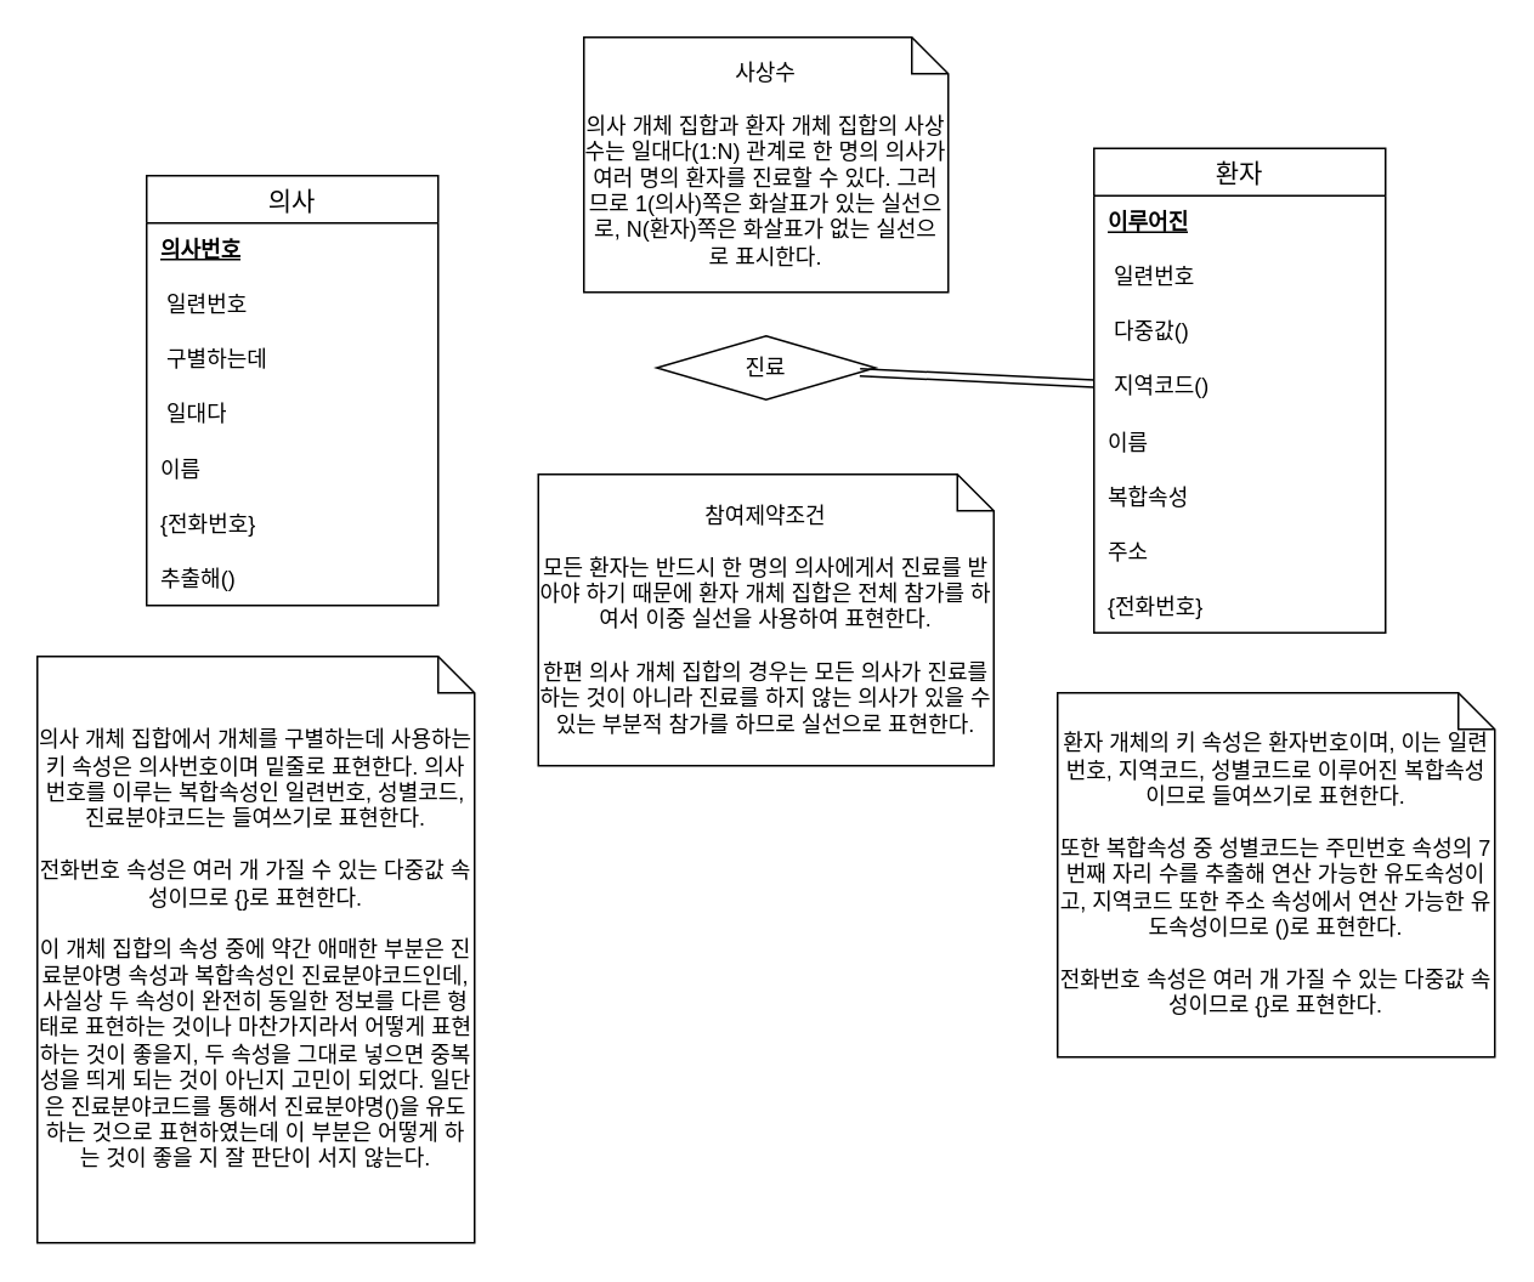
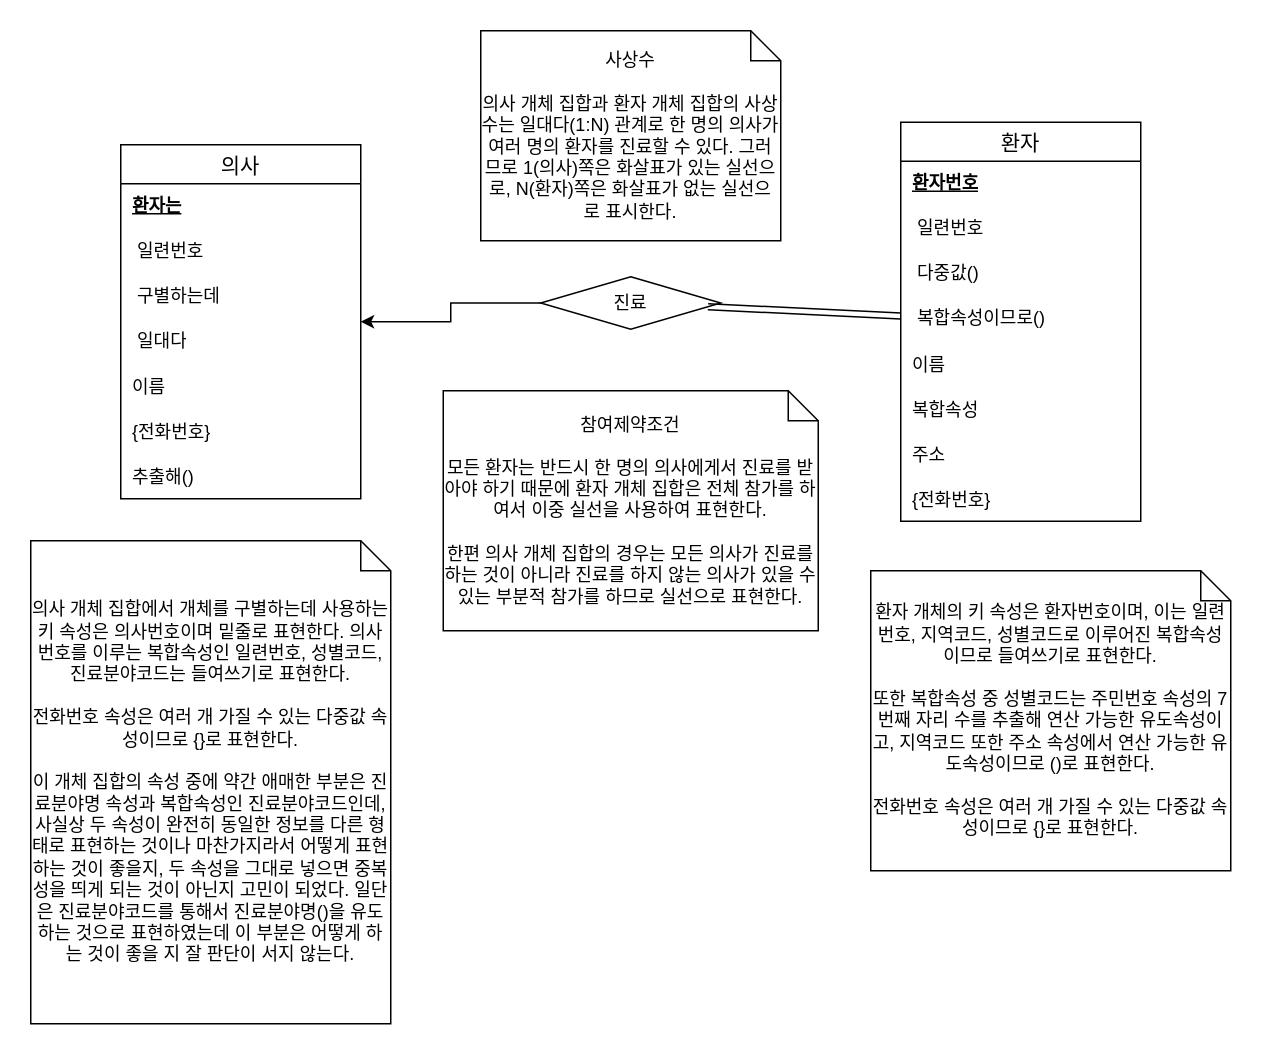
- <mxCell id="5" value="&lt;div&gt;이루어진&lt;/div&gt;" style="shape=partialRectangle;connectable=0;fillColor=none;top=0;left=0;bottom=0;right=0;align=left;spacingLeft=6;fontStyle=5;overflow=hidden;whiteSpace=wrap;html=1;" vertex="1" parent="4"><mxGeometry y="26" width="160" height="30" as="geometry"><mxRectangle width="150" height="30" as="alternateBounds" /></mxGeometry></mxCell>
+ <mxCell id="5" value="&lt;div&gt;환자번호&lt;/div&gt;" style="shape=partialRectangle;connectable=0;fillColor=none;top=0;left=0;bottom=0;right=0;align=left;spacingLeft=6;fontStyle=5;overflow=hidden;whiteSpace=wrap;html=1;" vertex="1" parent="4"><mxGeometry y="26" width="160" height="30" as="geometry"><mxRectangle width="150" height="30" as="alternateBounds" /></mxGeometry></mxCell>
- <mxCell id="15" value="의사번호" style="shape=partialRectangle;connectable=0;fillColor=none;top=0;left=0;bottom=0;right=0;align=left;spacingLeft=6;fontStyle=5;overflow=hidden;whiteSpace=wrap;html=1;" vertex="1" parent="14"><mxGeometry y="26" width="160" height="30" as="geometry"><mxRectangle width="150" height="30" as="alternateBounds" /></mxGeometry></mxCell>
+ <mxCell id="15" value="환자는" style="shape=partialRectangle;connectable=0;fillColor=none;top=0;left=0;bottom=0;right=0;align=left;spacingLeft=6;fontStyle=5;overflow=hidden;whiteSpace=wrap;html=1;" vertex="1" parent="14"><mxGeometry y="26" width="160" height="30" as="geometry"><mxRectangle width="150" height="30" as="alternateBounds" /></mxGeometry></mxCell>
+ <mxCell id="13" value="" style="edgeStyle=orthogonalEdgeStyle;rounded=0;orthogonalLoop=1;jettySize=auto;html=1;" edge="1" parent="1" source="2" target="14"><mxGeometry relative="1" as="geometry"><mxPoint x="530" y="329" as="sourcePoint" /><Array as="points" /></mxGeometry></mxCell>
- <mxCell id="8" value="&lt;span style=&quot;white-space: pre;&quot;&gt; &lt;/span&gt;지역코드()" style="shape=partialRectangle;connectable=0;fillColor=none;top=0;left=0;bottom=0;right=0;align=left;spacingLeft=6;overflow=hidden;whiteSpace=wrap;html=1;" vertex="1" parent="4"><mxGeometry y="116" width="160" height="30" as="geometry"><mxRectangle width="150" height="30" as="alternateBounds" /></mxGeometry></mxCell>
+ <mxCell id="8" value="&lt;span style=&quot;white-space: pre;&quot;&gt; &lt;/span&gt;복합속성이므로()" style="shape=partialRectangle;connectable=0;fillColor=none;top=0;left=0;bottom=0;right=0;align=left;spacingLeft=6;overflow=hidden;whiteSpace=wrap;html=1;" vertex="1" parent="4"><mxGeometry y="116" width="160" height="30" as="geometry"><mxRectangle width="150" height="30" as="alternateBounds" /></mxGeometry></mxCell>
